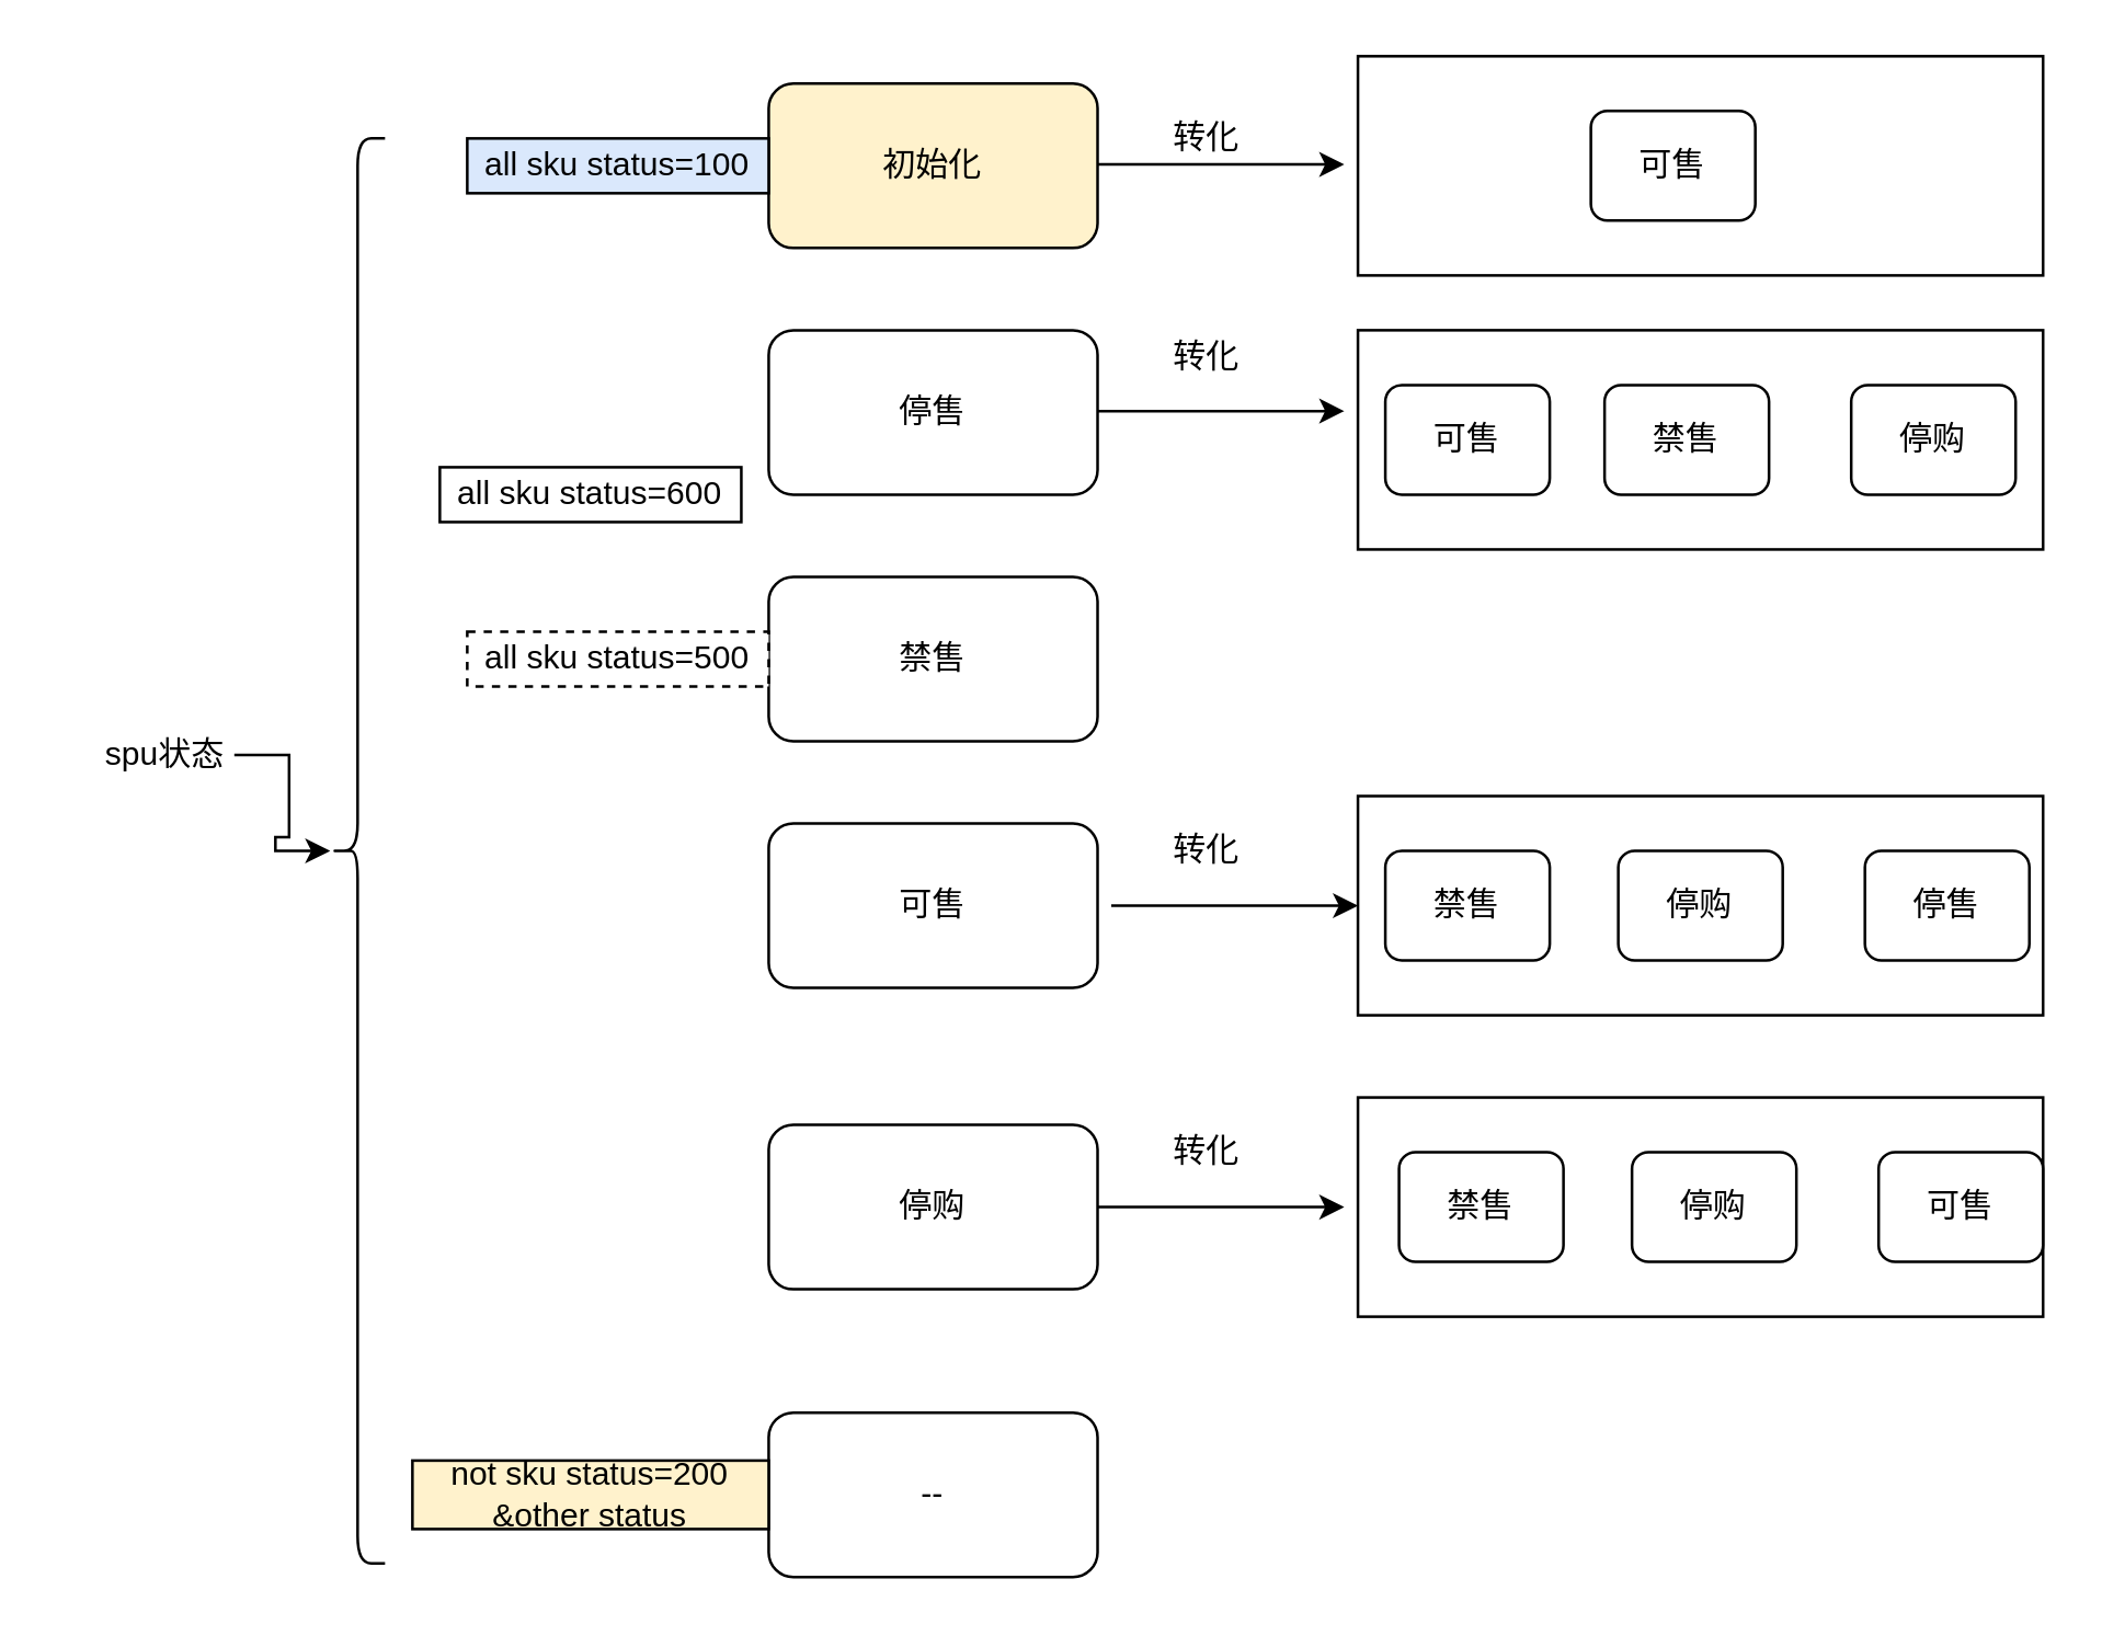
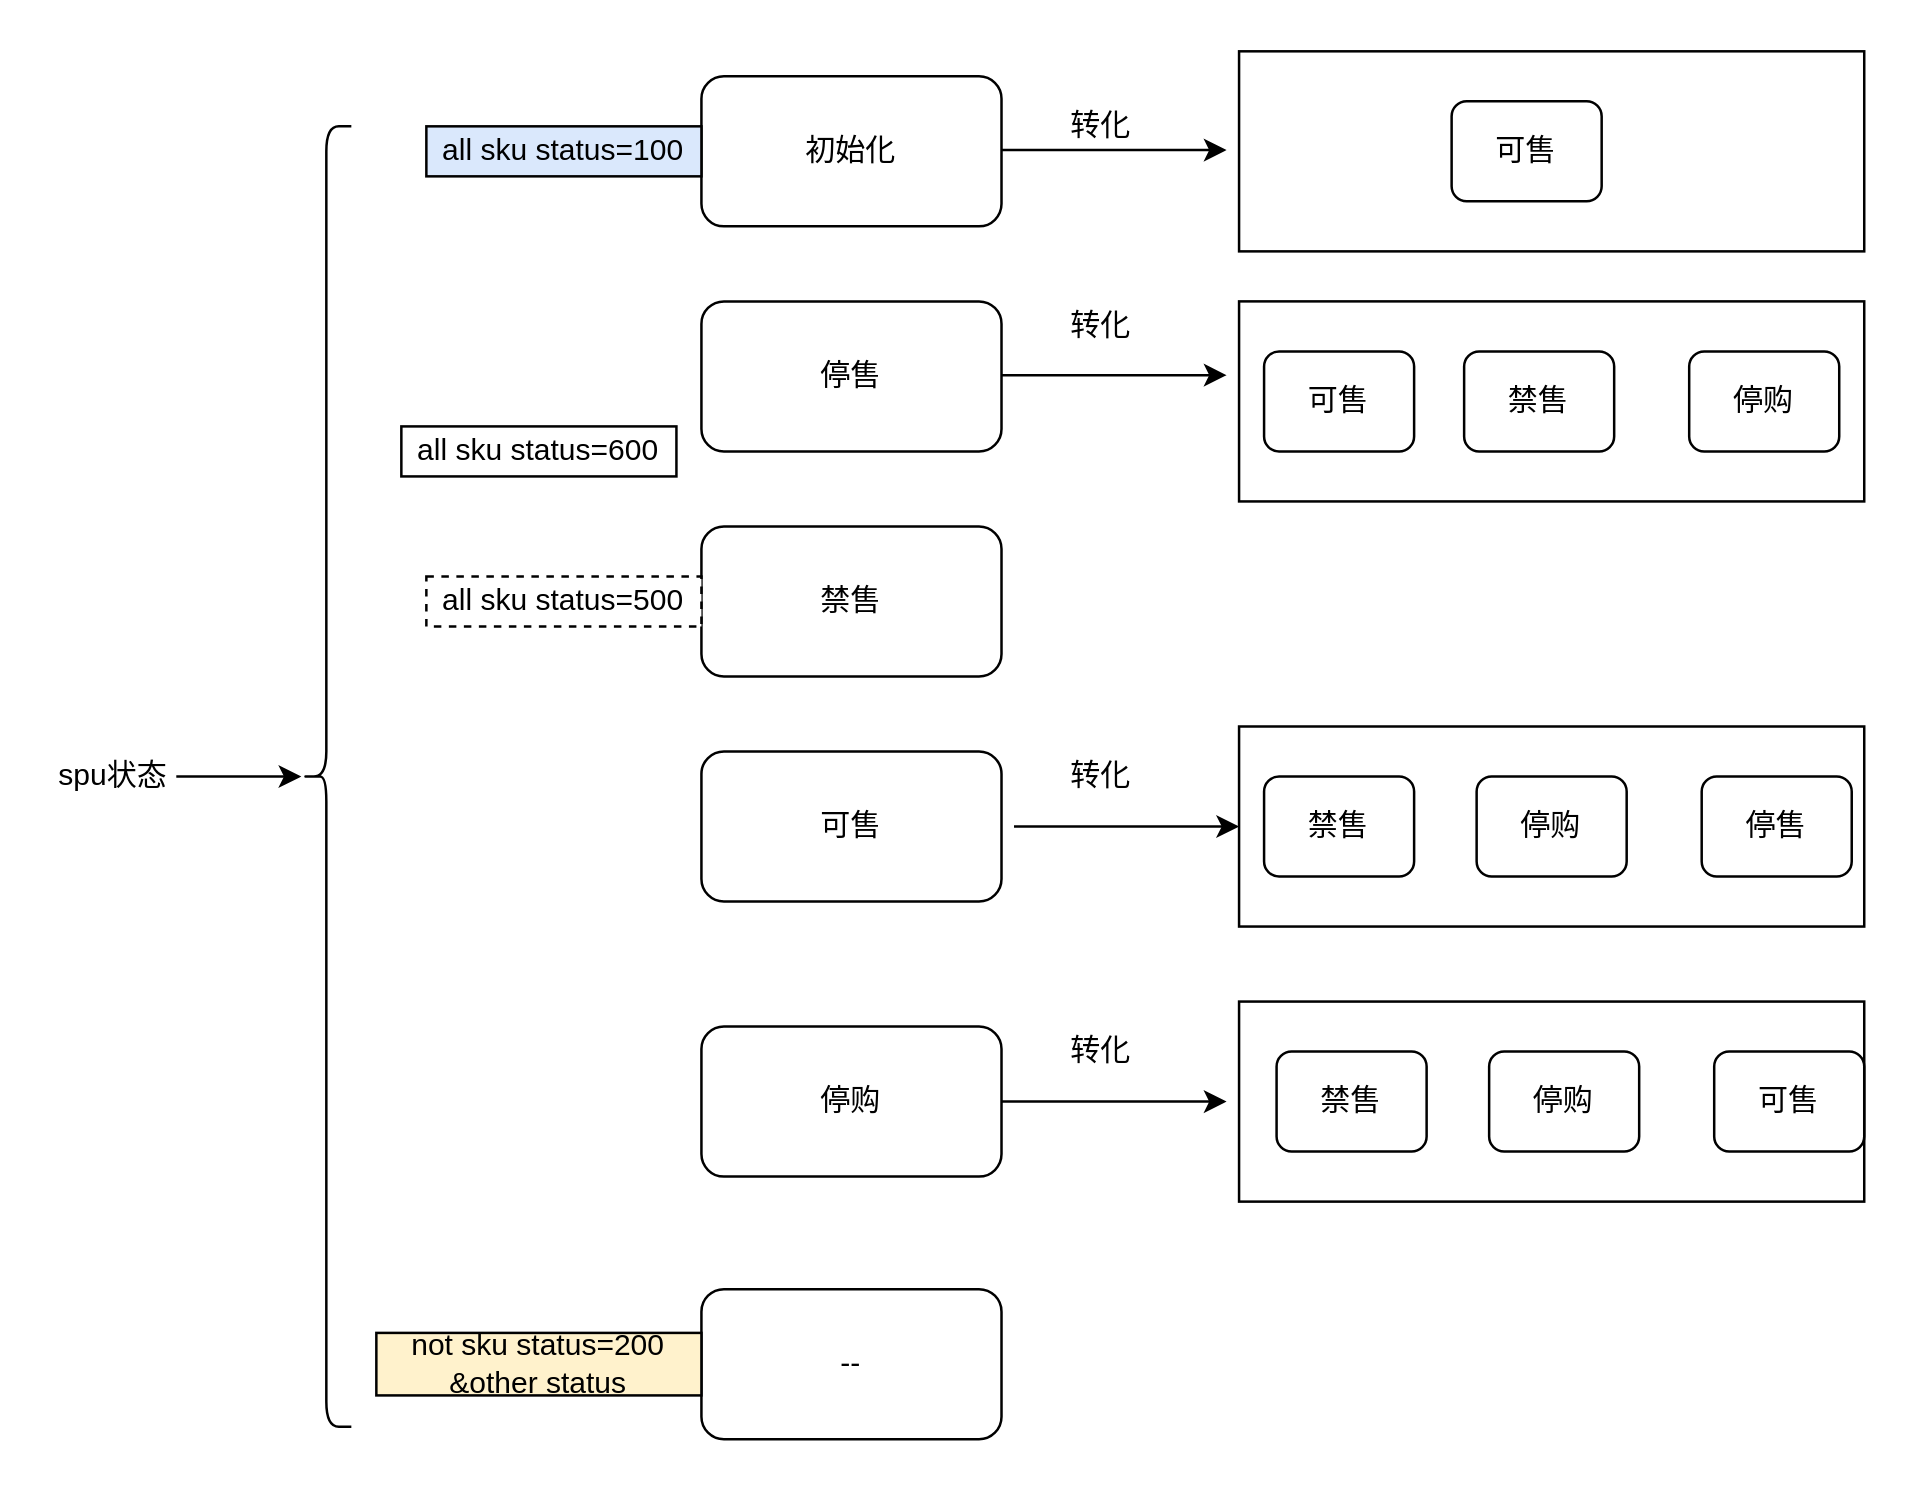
- <mxCell id="6" value="初始化" style="rounded=1;whiteSpace=wrap;html=1;fillColor=#fff2cc;" vertex="1" parent="1"><mxGeometry x="280" y="30" width="120" height="60" as="geometry" /></mxCell>
+ <mxCell id="6" value="初始化" style="rounded=1;whiteSpace=wrap;html=1;" vertex="1" parent="1"><mxGeometry x="280" y="30" width="120" height="60" as="geometry" /></mxCell>
- <mxCell id="16" value="spu状态" style="text;html=1;strokeColor=none;fillColor=none;align=center;verticalAlign=middle;whiteSpace=wrap;rounded=0;" vertex="1" parent="1"><mxGeometry x="35" y="265" width="50" height="20" as="geometry" /></mxCell>
+ <mxCell id="16" value="spu状态" style="text;html=1;strokeColor=none;fillColor=none;align=center;verticalAlign=middle;whiteSpace=wrap;rounded=0;" vertex="1" parent="1"><mxGeometry x="20" y="300" width="50" height="20" as="geometry" /></mxCell>
